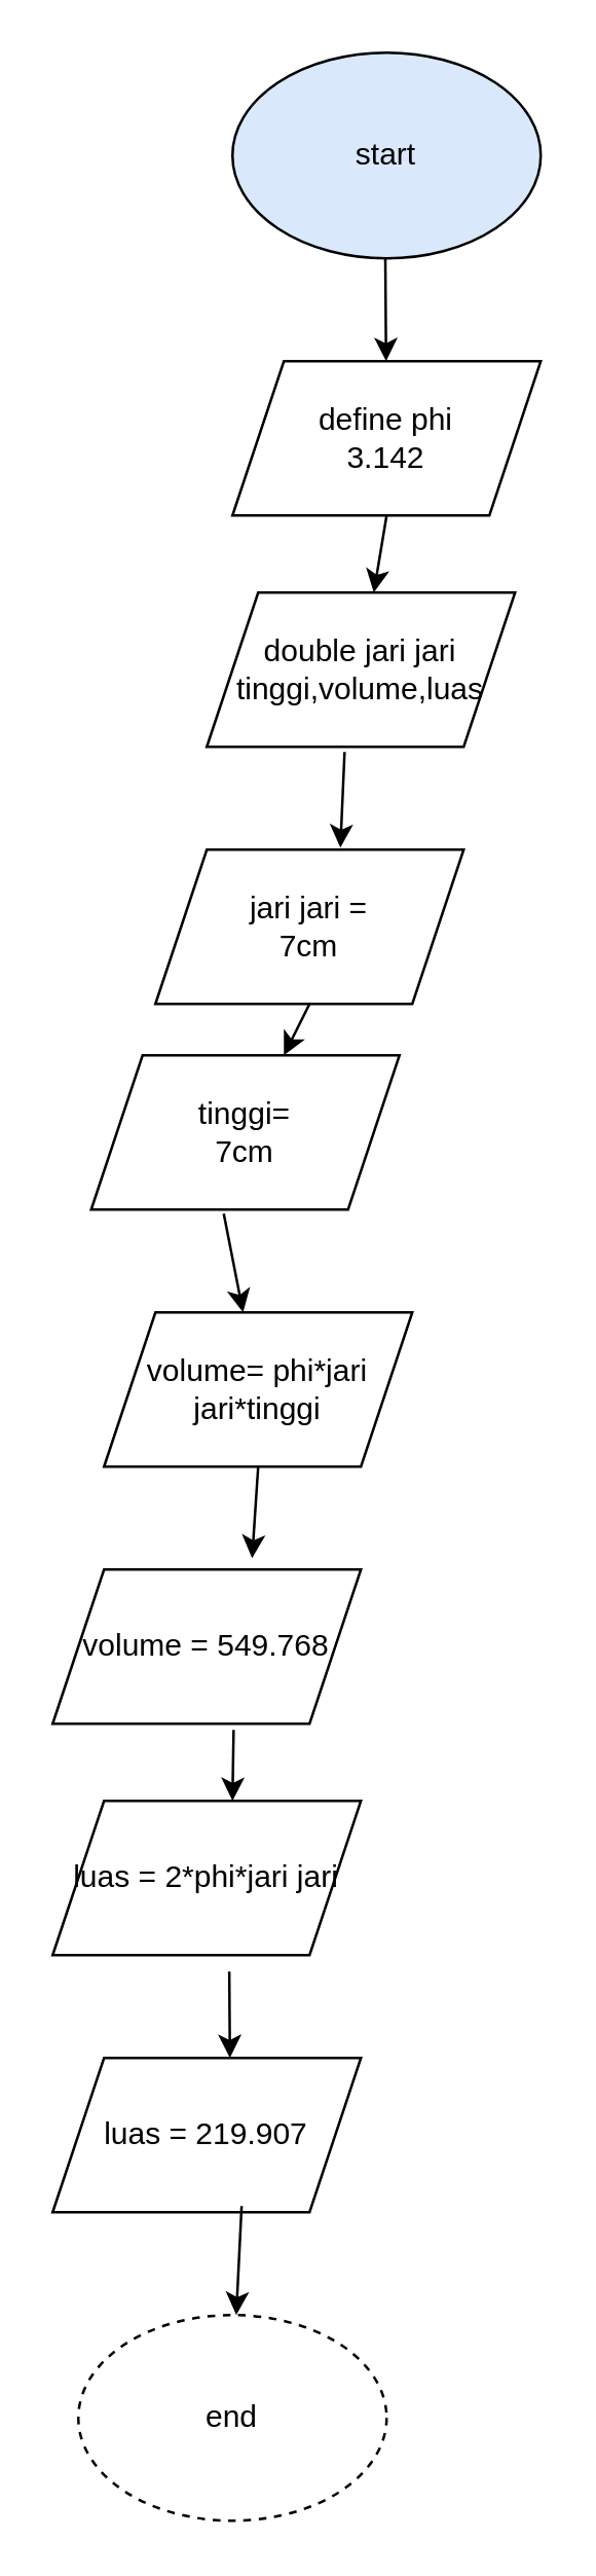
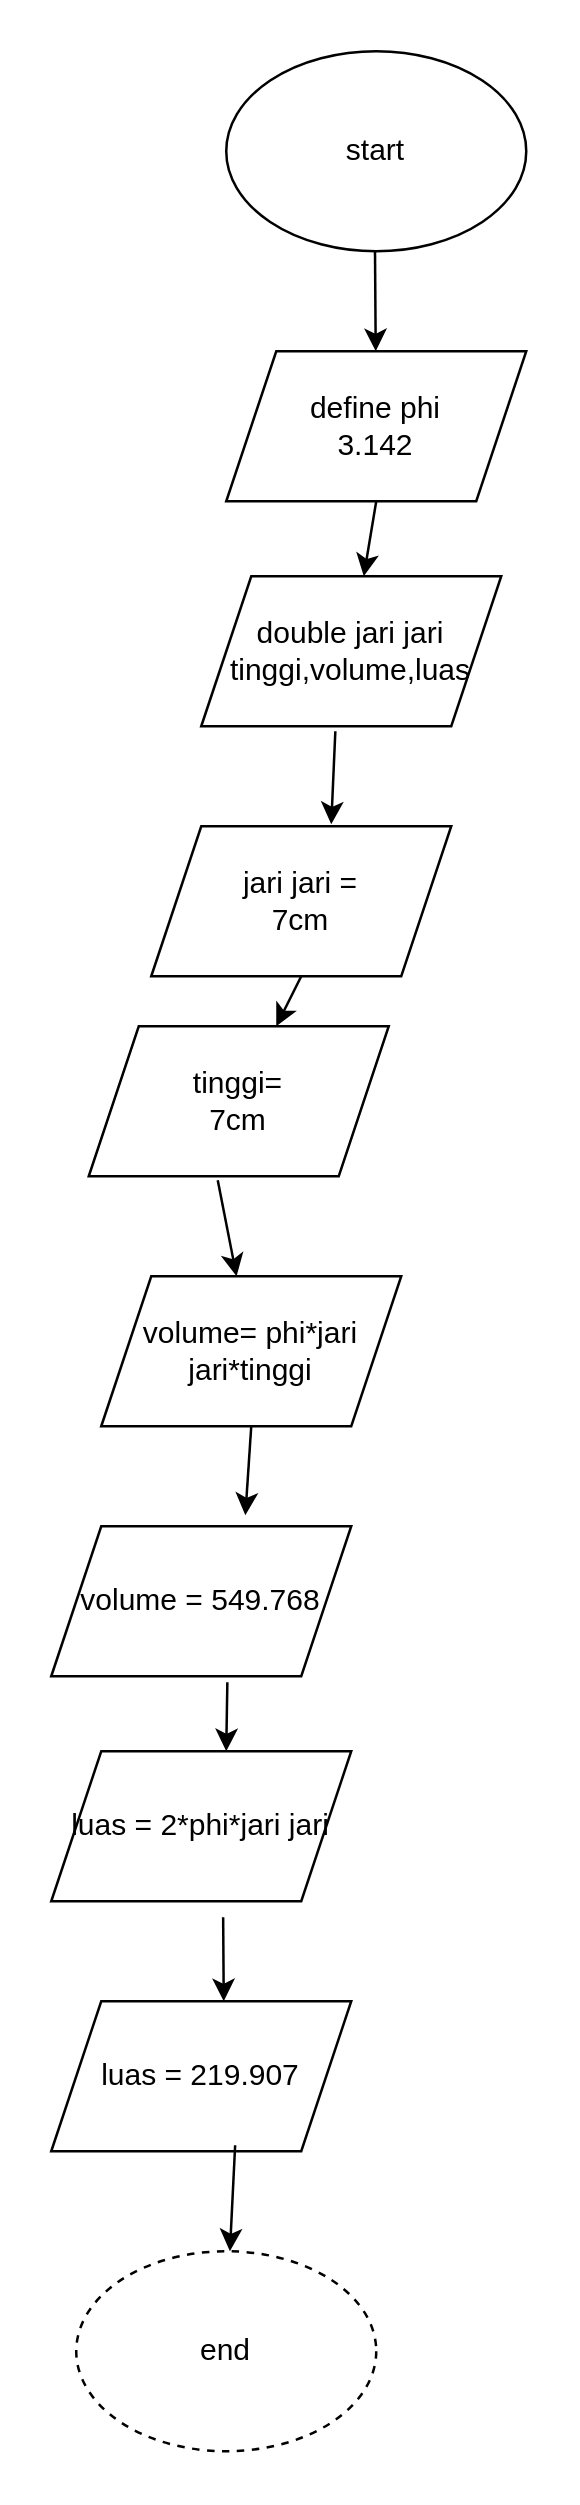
- <mxCell id="2" value="start" style="ellipse;whiteSpace=wrap;html=1;fillColor=#dae8fc;" vertex="1" parent="1"><mxGeometry x="90" y="20" width="120" height="80" as="geometry" /></mxCell>
+ <mxCell id="2" value="start" style="ellipse;whiteSpace=wrap;html=1;" vertex="1" parent="1"><mxGeometry x="90" y="20" width="120" height="80" as="geometry" /></mxCell>
